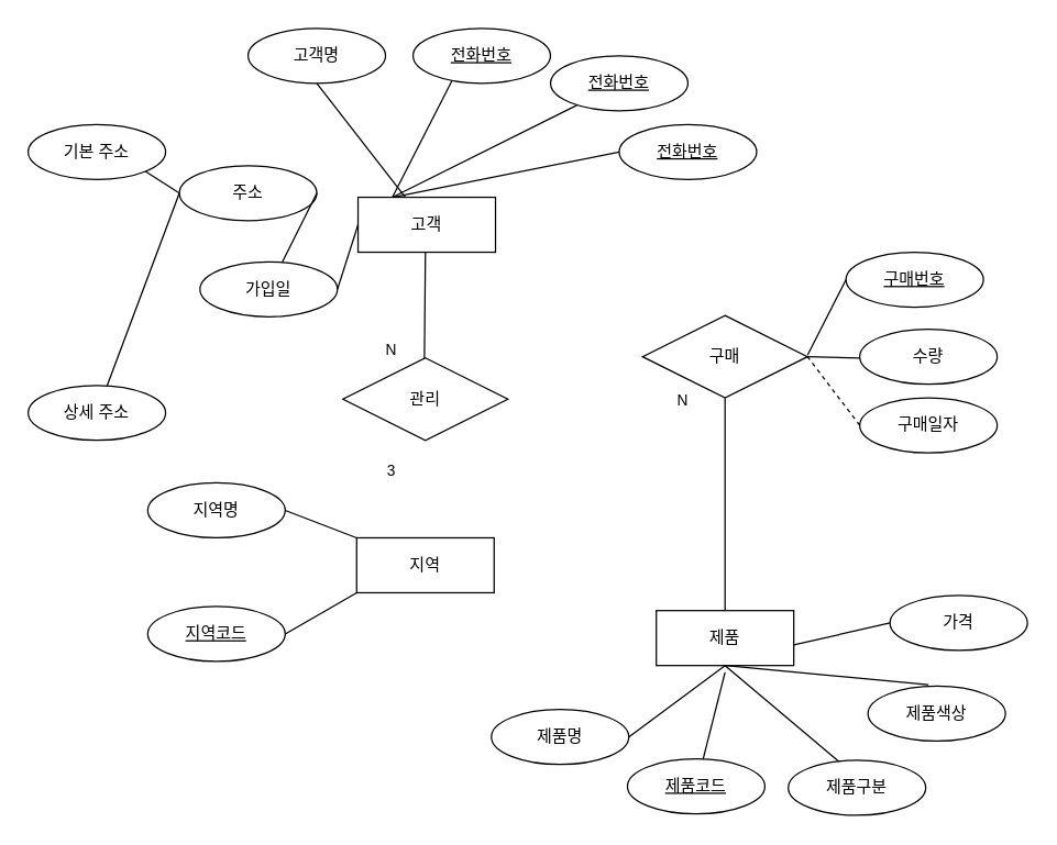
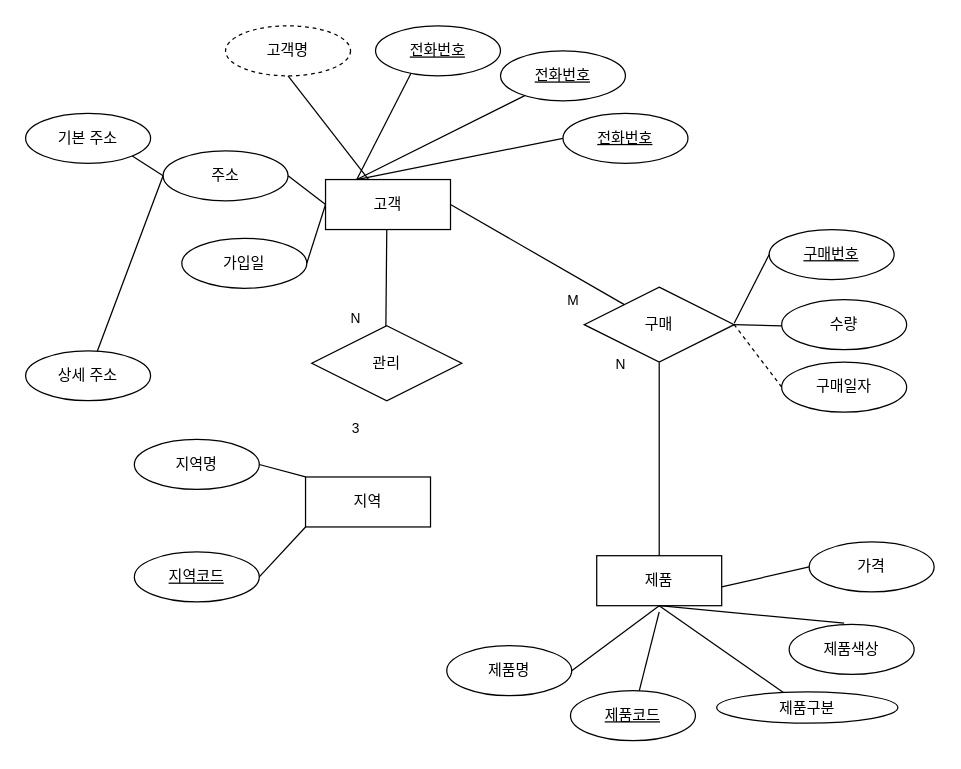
- <mxCell id="2" value="고객명" style="ellipse;whiteSpace=wrap;html=1;align=center;" parent="1" vertex="1"><mxGeometry x="180" y="20" width="100" height="40" as="geometry" /></mxCell>
+ <mxCell id="2" value="고객명" style="ellipse;whiteSpace=wrap;html=1;align=center;dashed=1;" parent="1" vertex="1"><mxGeometry x="180" y="20" width="100" height="40" as="geometry" /></mxCell>
- <mxCell id="25" value="" style="endArrow=none;html=1;rounded=0;exitX=1;exitY=0.5;exitDx=0;exitDy=0;" edge="1" parent="1" source="10" target="15"><mxGeometry relative="1" as="geometry"><mxPoint x="240" y="70" as="sourcePoint" /><mxPoint x="303" y="130" as="targetPoint" /></mxGeometry></mxCell>
+ <mxCell id="25" value="" style="endArrow=none;html=1;rounded=0;exitX=1;exitY=0.5;exitDx=0;exitDy=0;entryX=0;entryY=0.5;entryDx=0;entryDy=0;" edge="1" parent="1" source="10" target="21"><mxGeometry relative="1" as="geometry"><mxPoint x="240" y="70" as="sourcePoint" /><mxPoint x="303" y="130" as="targetPoint" /></mxGeometry></mxCell>
+ <mxCell id="43" value="" style="endArrow=none;html=1;rounded=0;entryX=1;entryY=0.5;entryDx=0;entryDy=0;" edge="1" parent="1" source="39" target="21"><mxGeometry relative="1" as="geometry"><mxPoint x="397" y="252" as="sourcePoint" /><mxPoint x="417" y="180" as="targetPoint" /></mxGeometry></mxCell>
+ <mxCell id="44" value="M" style="edgeLabel;html=1;align=center;verticalAlign=middle;resizable=0;points=[];" vertex="1" connectable="0" parent="43"><mxGeometry x="0.037" y="-4" relative="1" as="geometry"><mxPoint x="28" y="41" as="offset" /></mxGeometry></mxCell>
- <mxCell id="22" value="지역" style="whiteSpace=wrap;html=1;align=center;" vertex="1" parent="1"><mxGeometry x="259" y="391" width="100" height="40" as="geometry" /></mxCell>
+ <mxCell id="22" value="지역" style="whiteSpace=wrap;html=1;align=center;" vertex="1" parent="1"><mxGeometry x="244" y="381" width="100" height="40" as="geometry" /></mxCell>
- <mxCell id="31" value="제품구분" style="ellipse;whiteSpace=wrap;html=1;align=center;" vertex="1" parent="1"><mxGeometry x="573" y="553" width="100" height="40" as="geometry" /></mxCell>
+ <mxCell id="31" value="제품구분" style="ellipse;whiteSpace=wrap;html=1;align=center;" vertex="1" parent="1"><mxGeometry x="573" y="553" width="145" height="25" as="geometry" /></mxCell>
